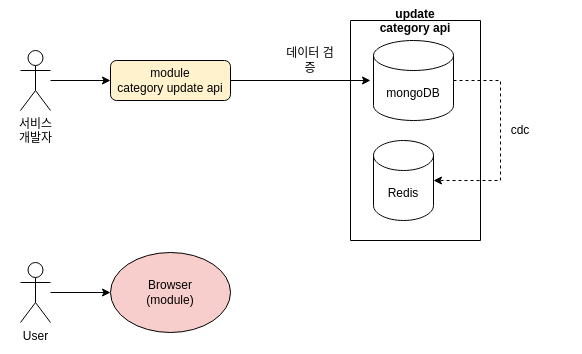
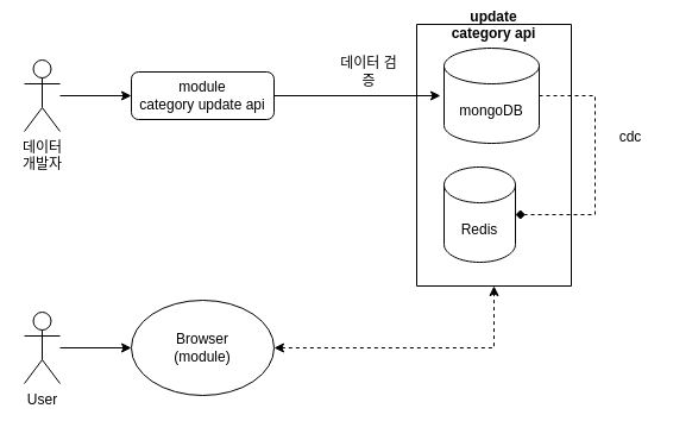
- <mxCell id="2" value="module&lt;br&gt;category update api" style="rounded=1;whiteSpace=wrap;html=1;fontSize=12;glass=0;strokeWidth=1;shadow=0;fillColor=#fff2cc;" parent="1" vertex="1"><mxGeometry x="110" y="60" width="120" height="40" as="geometry" /></mxCell>
+ <mxCell id="2" value="module&lt;br&gt;category update api" style="rounded=1;whiteSpace=wrap;html=1;fontSize=12;glass=0;strokeWidth=1;shadow=0;" parent="1" vertex="1"><mxGeometry x="110" y="60" width="120" height="40" as="geometry" /></mxCell>
- <mxCell id="11" value="cdc" style="text;html=1;strokeColor=none;fillColor=none;align=center;verticalAlign=middle;whiteSpace=wrap;rounded=0;" parent="1" vertex="1"><mxGeometry x="480" y="110" width="80" height="40" as="geometry" /></mxCell>
+ <mxCell id="11" value="cdc" style="text;html=1;strokeColor=none;fillColor=none;align=center;verticalAlign=middle;whiteSpace=wrap;rounded=0;" parent="1" vertex="1"><mxGeometry x="490" y="95" width="80" height="40" as="geometry" /></mxCell>
- <mxCell id="4" value="서비스&lt;br&gt;개발자" style="shape=umlActor;verticalLabelPosition=bottom;verticalAlign=top;html=1;outlineConnect=0;" parent="1" vertex="1"><mxGeometry x="20" y="50" width="30" height="60" as="geometry" /></mxCell>
+ <mxCell id="4" value="데이터&lt;br&gt;개발자" style="shape=umlActor;verticalLabelPosition=bottom;verticalAlign=top;html=1;outlineConnect=0;" parent="1" vertex="1"><mxGeometry x="20" y="50" width="30" height="60" as="geometry" /></mxCell>
- <mxCell id="10" value="" style="edgeStyle=segmentEdgeStyle;endArrow=classic;html=1;rounded=0;exitX=1;exitY=0.5;exitDx=0;exitDy=0;exitPerimeter=0;entryX=1;entryY=0.5;entryDx=0;entryDy=0;entryPerimeter=0;dashed=1;" parent="1" source="7" target="8" edge="1"><mxGeometry width="50" height="50" relative="1" as="geometry"><mxPoint x="500" y="270" as="sourcePoint" /><mxPoint x="550" y="220" as="targetPoint" /><Array as="points"><mxPoint x="500" y="80" /><mxPoint x="500" y="180" /></Array></mxGeometry></mxCell>
+ <mxCell id="10" value="" style="edgeStyle=segmentEdgeStyle;endArrow=diamond;html=1;rounded=0;exitX=1;exitY=0.5;exitDx=0;exitDy=0;exitPerimeter=0;entryX=1;entryY=0.5;entryDx=0;entryDy=0;entryPerimeter=0;dashed=1;" parent="1" source="7" target="8" edge="1"><mxGeometry width="50" height="50" relative="1" as="geometry"><mxPoint x="500" y="270" as="sourcePoint" /><mxPoint x="550" y="220" as="targetPoint" /><Array as="points"><mxPoint x="500" y="80" /><mxPoint x="500" y="180" /></Array></mxGeometry></mxCell>
- <mxCell id="13" value="Browser&lt;br&gt;(module)" style="ellipse;whiteSpace=wrap;html=1;fillColor=#f8cecc;" parent="1" vertex="1"><mxGeometry x="110" y="252" width="120" height="80" as="geometry" /></mxCell>
+ <mxCell id="13" value="Browser&lt;br&gt;(module)" style="ellipse;whiteSpace=wrap;html=1;" parent="1" vertex="1"><mxGeometry x="110" y="252" width="120" height="80" as="geometry" /></mxCell>
+ <mxCell id="14" value="" style="endArrow=classic;startArrow=classic;html=1;rounded=0;dashed=1;edgeStyle=orthogonalEdgeStyle;exitX=1;exitY=0.5;exitDx=0;exitDy=0;entryX=0.5;entryY=1;entryDx=0;entryDy=0;" parent="1" source="13" target="15" edge="1"><mxGeometry width="50" height="50" relative="1" as="geometry"><mxPoint x="500" y="250" as="sourcePoint" /><mxPoint x="550" y="200" as="targetPoint" /></mxGeometry></mxCell>
